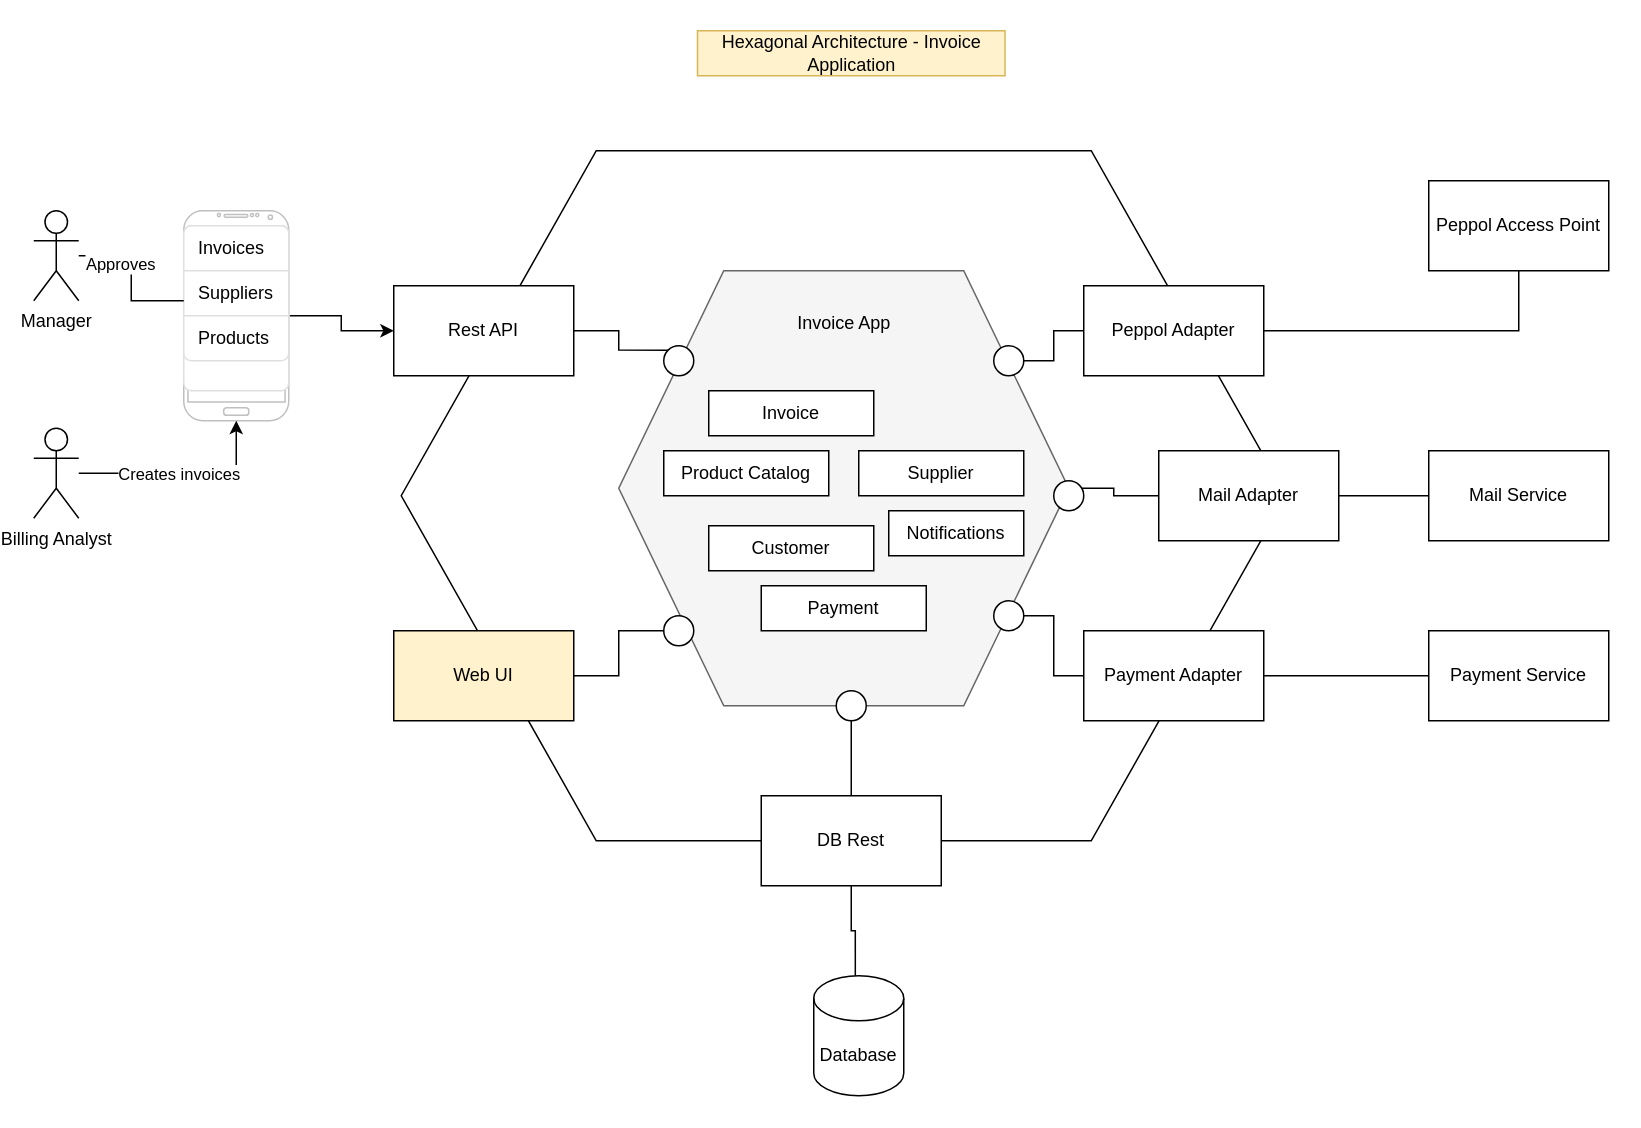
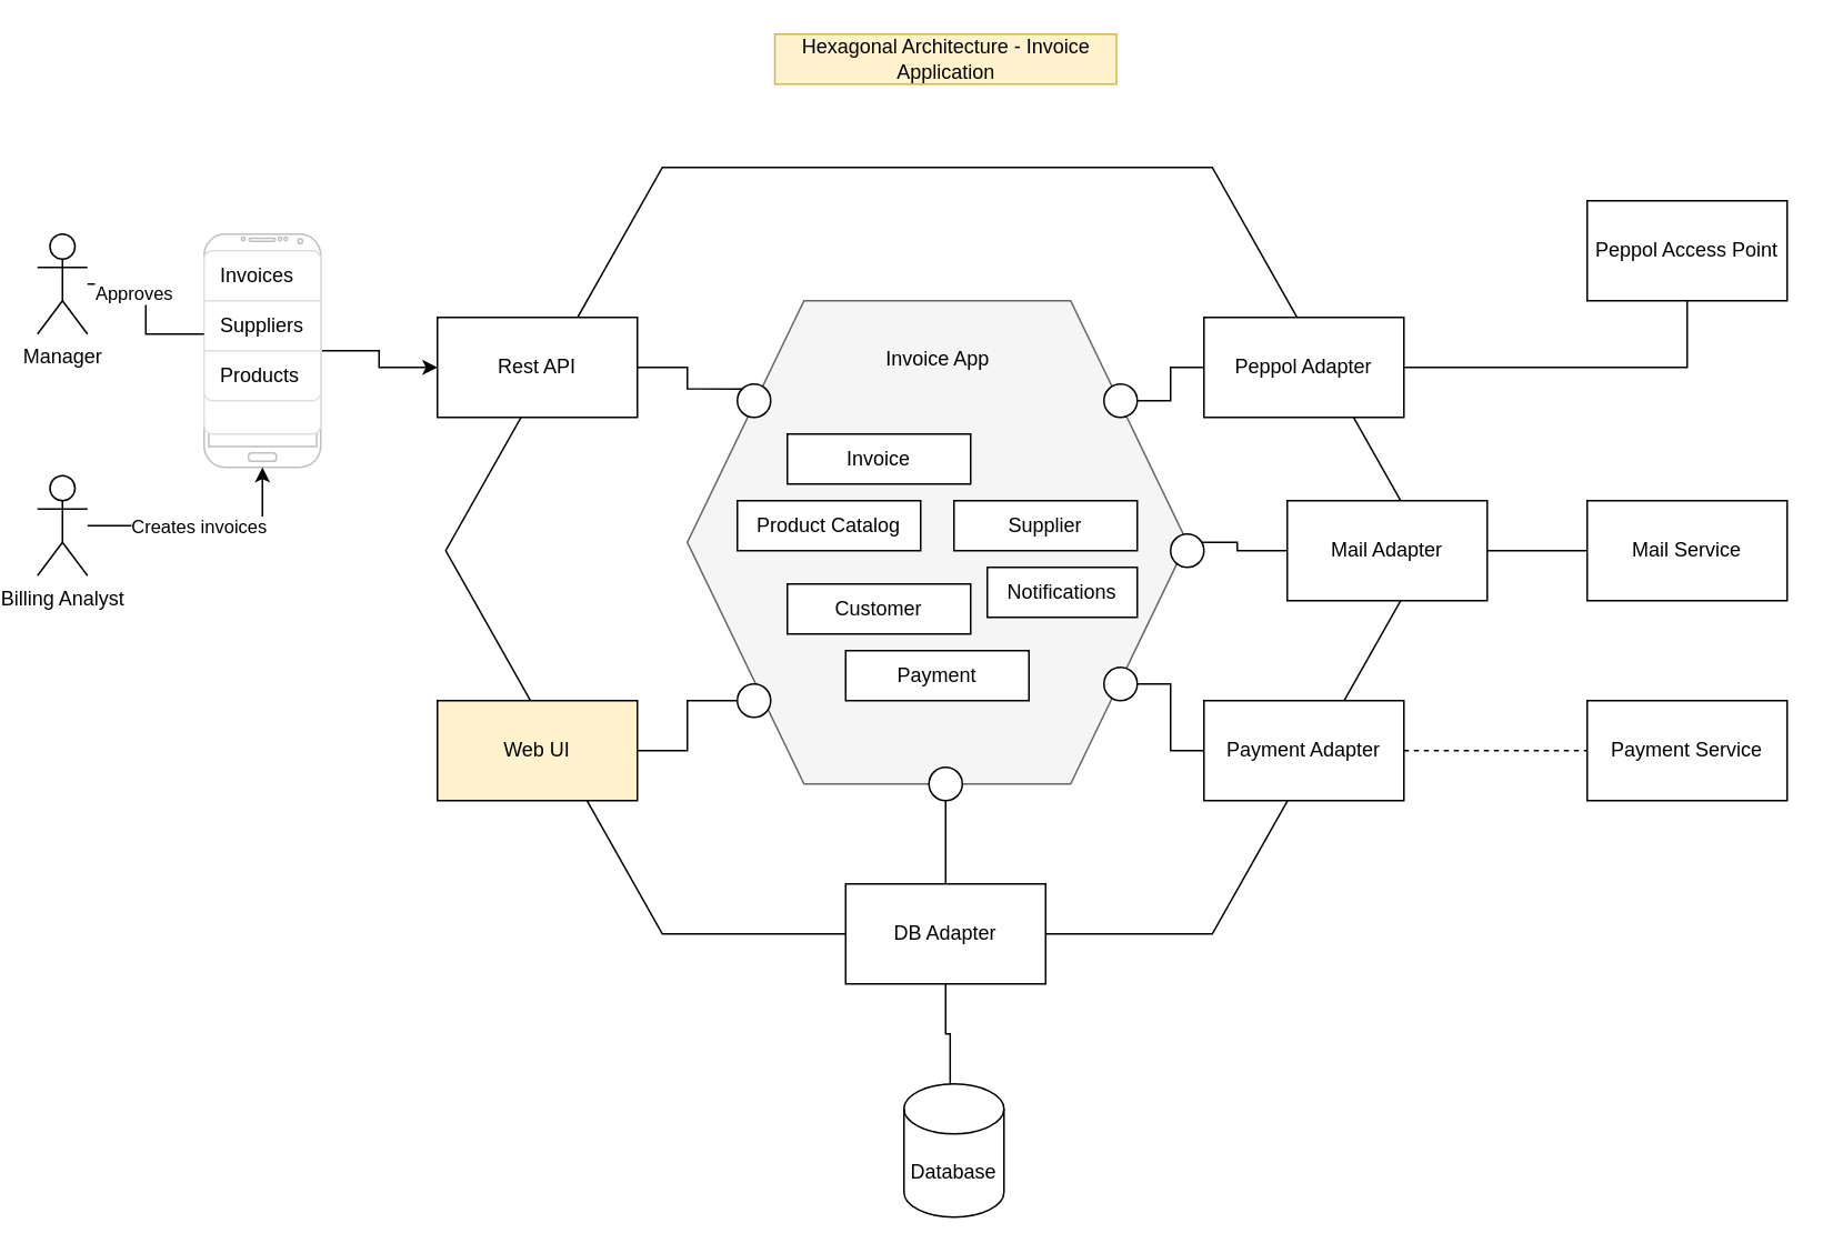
- <mxCell id="13" style="edgeStyle=orthogonalEdgeStyle;rounded=0;orthogonalLoop=1;jettySize=auto;html=1;endArrow=none;endFill=0;" edge="1" parent="1" source="14" target="17"><mxGeometry relative="1" as="geometry" /></mxCell>
+ <mxCell id="13" style="edgeStyle=orthogonalEdgeStyle;rounded=0;orthogonalLoop=1;jettySize=auto;html=1;endArrow=none;endFill=0;dashed=1;" edge="1" parent="1" source="14" target="17"><mxGeometry relative="1" as="geometry" /></mxCell>
- <mxCell id="25" value="DB Rest" style="rounded=0;whiteSpace=wrap;html=1;" vertex="1" parent="1"><mxGeometry x="505" y="530" width="120" height="60" as="geometry" /></mxCell>
+ <mxCell id="25" value="DB Adapter" style="rounded=0;whiteSpace=wrap;html=1;" vertex="1" parent="1"><mxGeometry x="505" y="530" width="120" height="60" as="geometry" /></mxCell>
